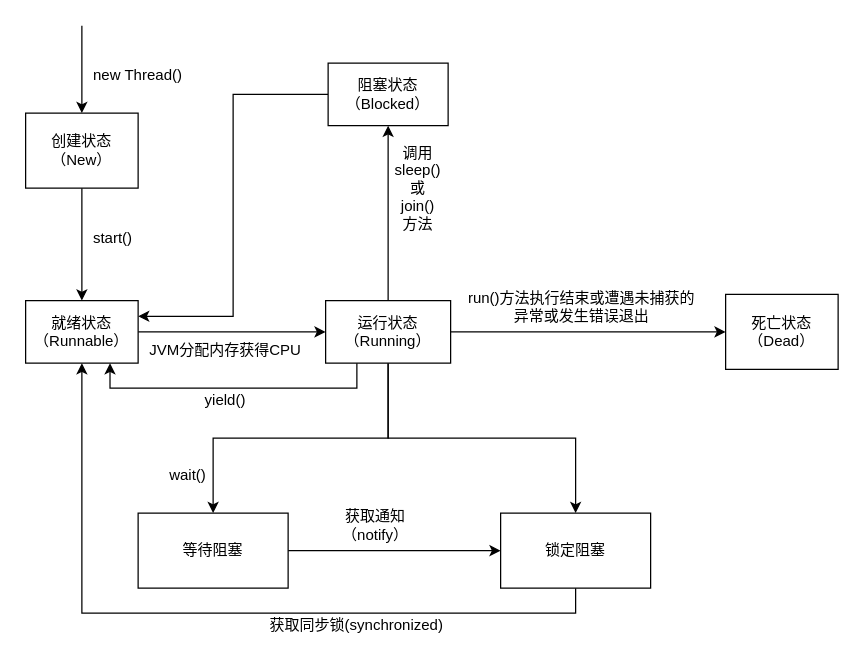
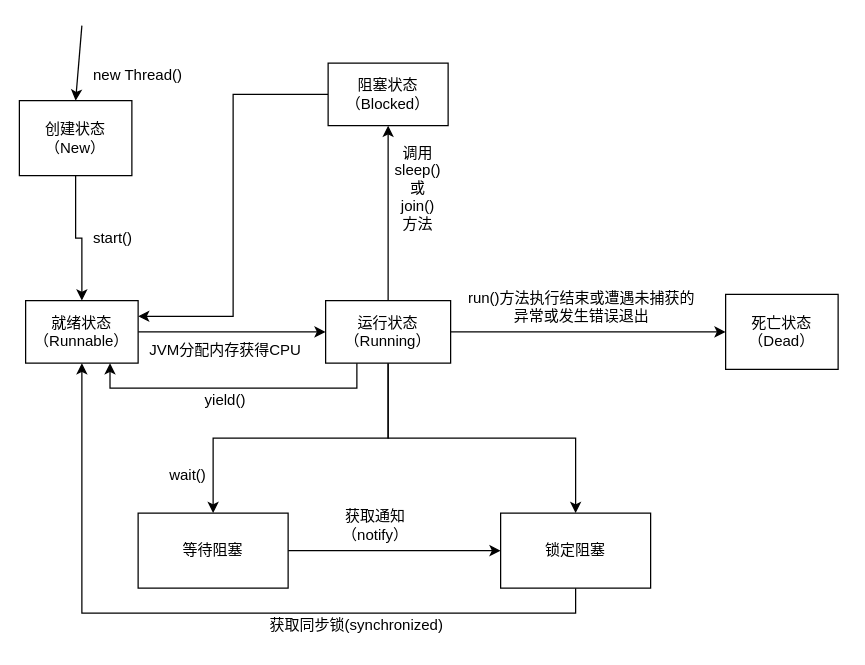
- <mxCell id="3" value="创建状态（New）" style="rounded=0;whiteSpace=wrap;html=1;" vertex="1" parent="1"><mxGeometry x="20" y="90" width="90" height="60" as="geometry" /></mxCell>
+ <mxCell id="3" value="创建状态（New）" style="rounded=0;whiteSpace=wrap;html=1;" vertex="1" parent="1"><mxGeometry x="15" y="80" width="90" height="60" as="geometry" /></mxCell>
